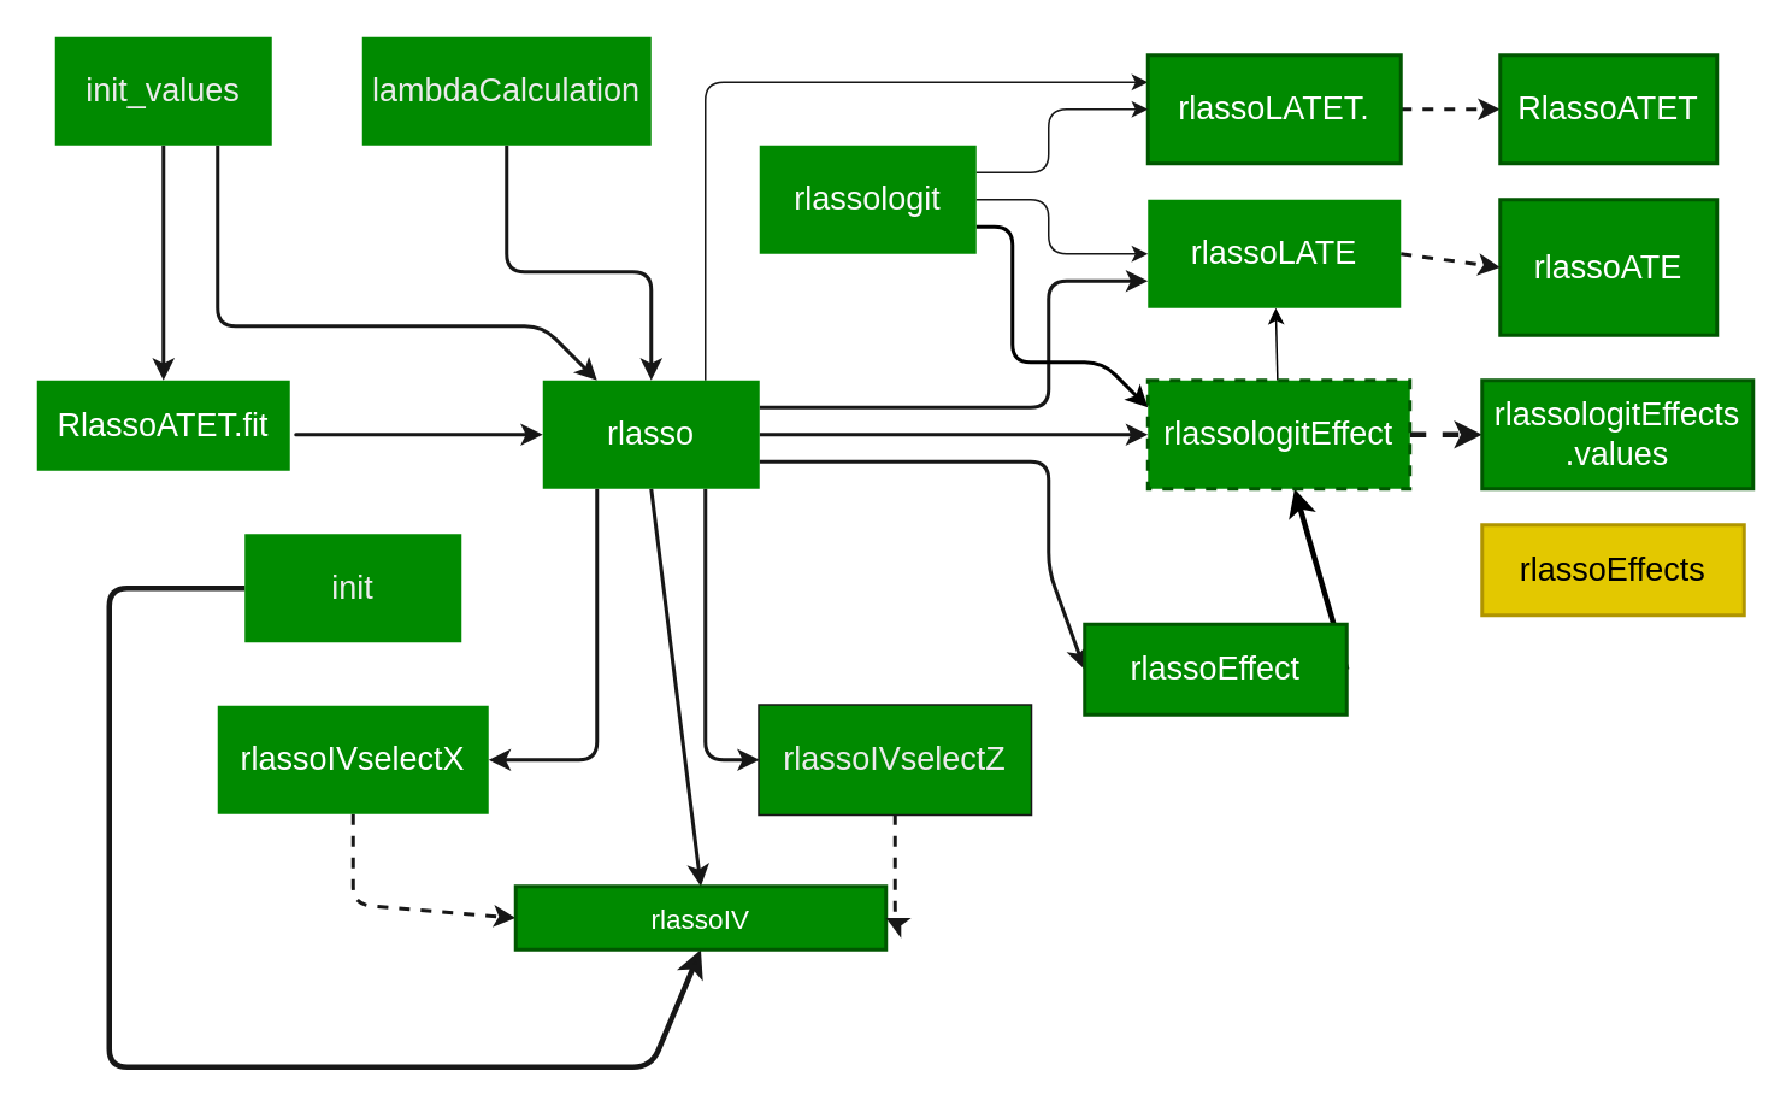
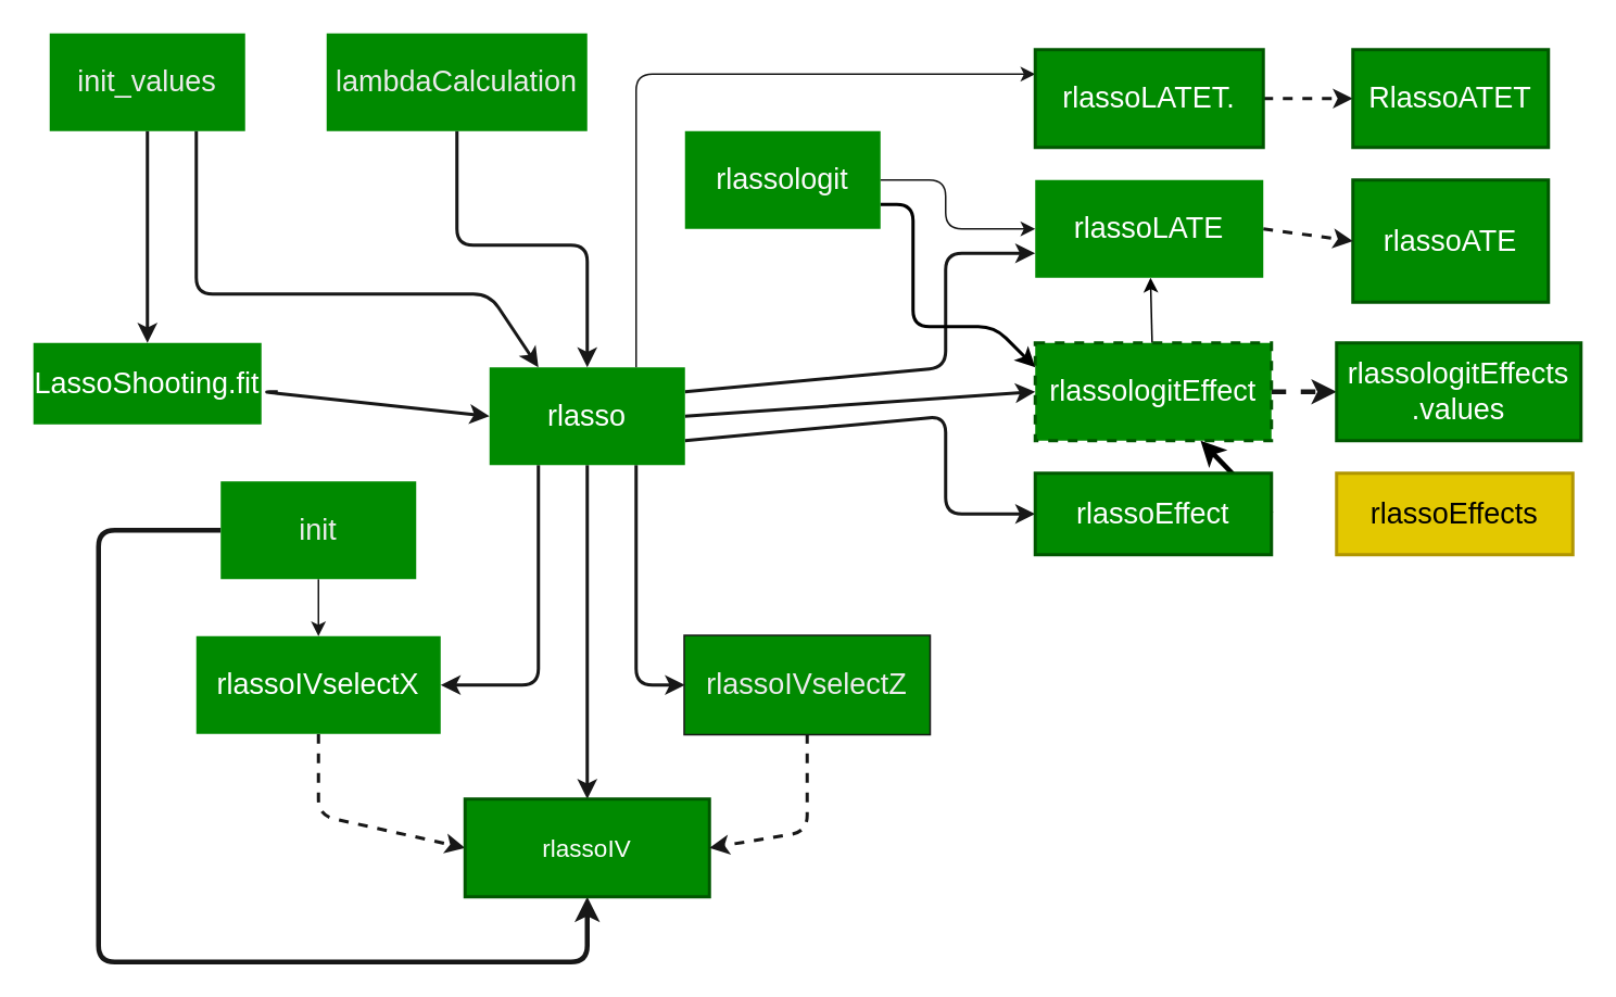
- <mxCell id="38" style="edgeStyle=none;html=1;exitX=1;exitY=0.25;exitDx=0;exitDy=0;entryX=0;entryY=0.5;entryDx=0;entryDy=0;fontColor=#FFFFFF;strokeColor=#171717;fontSize=18;" parent="1" source="41" target="26" edge="1"><mxGeometry relative="1" as="geometry"><Array as="points"><mxPoint x="580" y="95" /><mxPoint x="580" y="60" /></Array></mxGeometry></mxCell>
- <mxCell id="7" value="&lt;span class=&quot;pl-en&quot; style=&quot;font-size: 18px;&quot;&gt;RlassoATET.fit&lt;/span&gt;" style="whiteSpace=wrap;html=1;fontSize=18;strokeColor=none;fillColor=#008A00;strokeWidth=5;fontColor=#FFFFFF;" parent="1" vertex="1"><mxGeometry x="20" y="210" width="140" height="50" as="geometry" /></mxCell>
+ <mxCell id="7" value="&lt;span class=&quot;pl-en&quot; style=&quot;font-size: 18px;&quot;&gt;LassoShooting.fit&lt;/span&gt;" style="whiteSpace=wrap;html=1;fontSize=18;strokeColor=none;fillColor=#008A00;strokeWidth=5;fontColor=#FFFFFF;" parent="1" vertex="1"><mxGeometry x="20" y="210" width="140" height="50" as="geometry" /></mxCell>
- <mxCell id="15" value="rlasso" style="whiteSpace=wrap;html=1;fontSize=18;strokeColor=none;strokeWidth=5;fillColor=#008A00;fontColor=#FFFFFF;" parent="1" vertex="1"><mxGeometry x="300" y="210" width="120" height="60" as="geometry" /></mxCell>
+ <mxCell id="15" value="rlasso" style="whiteSpace=wrap;html=1;fontSize=18;strokeColor=none;strokeWidth=5;fillColor=#008A00;fontColor=#FFFFFF;" parent="1" vertex="1"><mxGeometry x="300" y="225" width="120" height="60" as="geometry" /></mxCell>
+ <mxCell id="4" style="edgeStyle=none;html=1;exitX=0.5;exitY=1;exitDx=0;exitDy=0;entryX=0.5;entryY=0;entryDx=0;entryDy=0;strokeColor=#171717;fontColor=#191919;fontSize=18;" parent="1" source="35" target="3" edge="1"><mxGeometry relative="1" as="geometry"><Array as="points" /></mxGeometry></mxCell>
- <mxCell id="18" value="rlassoEffect" style="whiteSpace=wrap;html=1;fontSize=18;strokeColor=#005700;strokeWidth=2;fillColor=#008a00;fontColor=#ffffff;" parent="1" vertex="1"><mxGeometry x="600" y="345" width="145" height="50" as="geometry" /></mxCell>
+ <mxCell id="18" value="rlassoEffect" style="whiteSpace=wrap;html=1;fontSize=18;strokeColor=#005700;strokeWidth=2;fillColor=#008a00;fontColor=#ffffff;" parent="1" vertex="1"><mxGeometry x="635" y="290" width="145" height="50" as="geometry" /></mxCell>
- <mxCell id="29" value="rlassoIV" style="whiteSpace=wrap;html=1;fontSize=15;strokeColor=#005700;strokeWidth=2;fillColor=#008a00;gradientDirection=north;fontColor=#ffffff;" parent="1" vertex="1"><mxGeometry x="285" y="490" width="205" height="35" as="geometry" /></mxCell>
+ <mxCell id="29" value="rlassoIV" style="whiteSpace=wrap;html=1;fontSize=15;strokeColor=#005700;strokeWidth=2;fillColor=#008a00;gradientDirection=north;fontColor=#ffffff;" parent="1" vertex="1"><mxGeometry x="285" y="490" width="150" height="60" as="geometry" /></mxCell>
